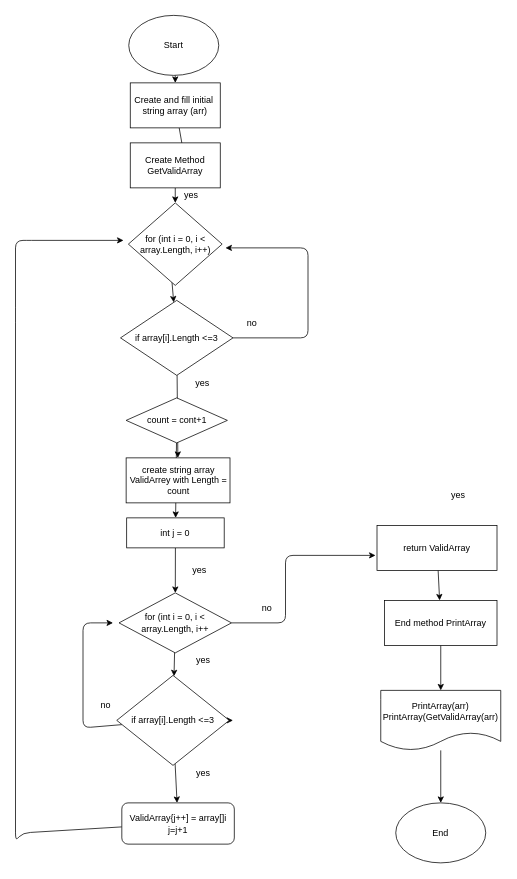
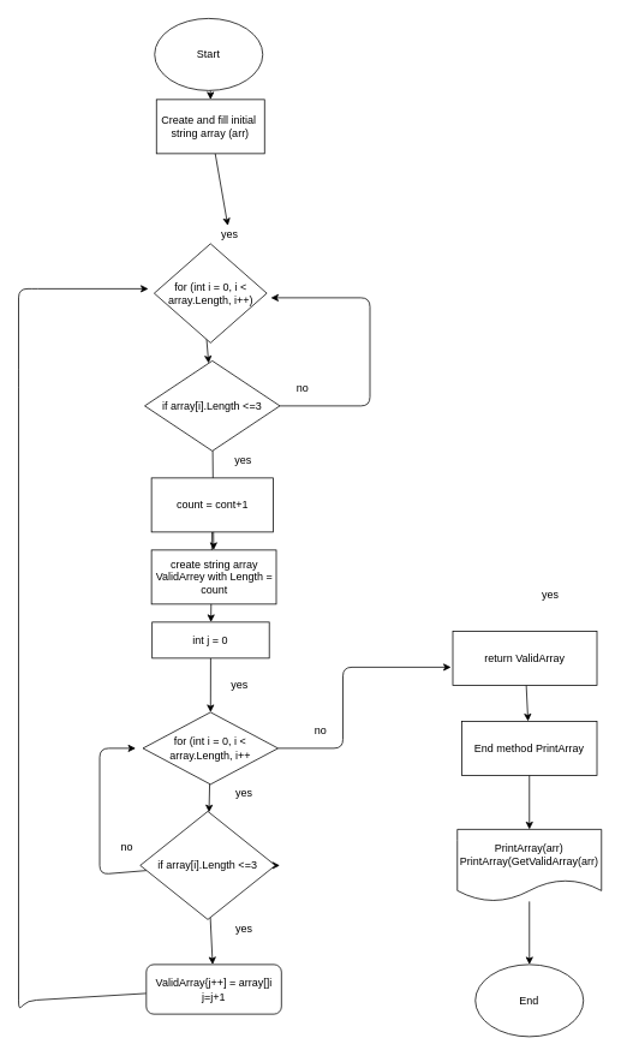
- <mxCell id="21" value="Create Method GetValidArray" style="rounded=0;whiteSpace=wrap;html=1;" vertex="1" parent="1"><mxGeometry x="173" y="190" width="120" height="60" as="geometry" /></mxCell>
- <mxCell id="20" value="" style="edgeStyle=none;html=1;" edge="1" parent="1" source="21" target="29"><mxGeometry relative="1" as="geometry" /></mxCell>
- <mxCell id="10" value="count = cont+1" style="rhombus;whiteSpace=wrap;html=1;" vertex="1" parent="1"><mxGeometry x="167.5" y="530" width="135" height="60" as="geometry" /></mxCell>
+ <mxCell id="10" value="count = cont+1" style="rounded=0;whiteSpace=wrap;html=1;" vertex="1" parent="1"><mxGeometry x="167.5" y="530" width="135" height="60" as="geometry" /></mxCell>
